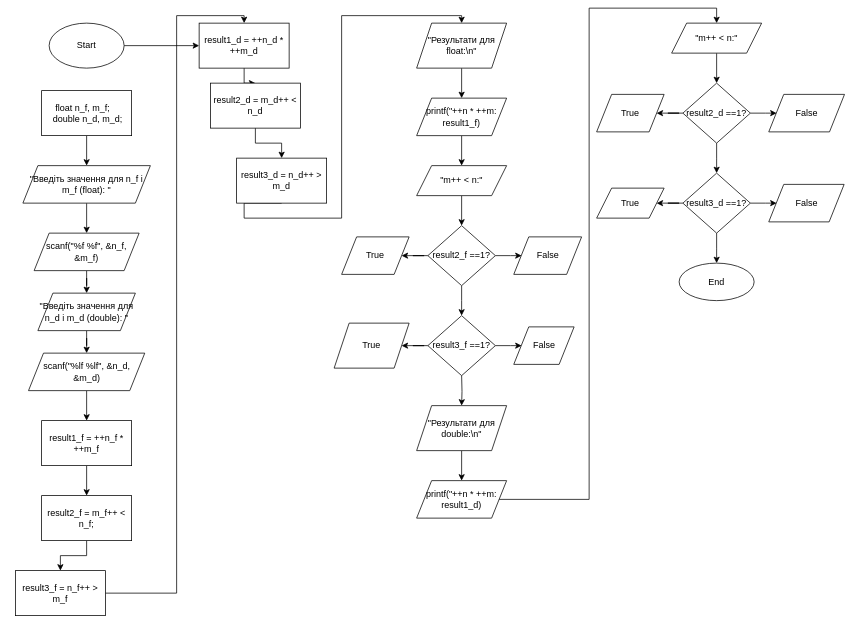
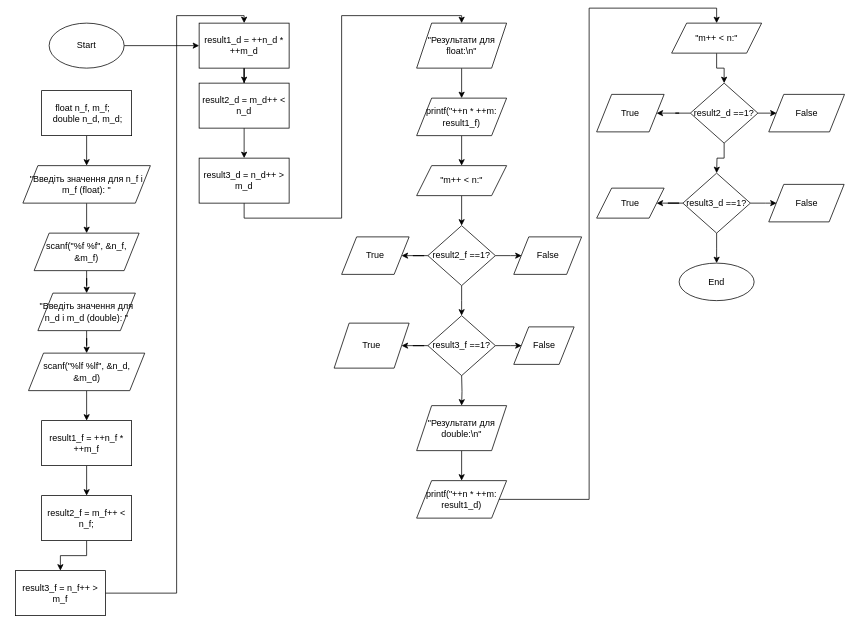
- <mxCell id="23" value="result2_d = m_d++ &amp;lt; n_d" style="rounded=0;whiteSpace=wrap;html=1;" parent="1" vertex="1"><mxGeometry x="280" y="110" width="120" height="60" as="geometry" /></mxCell>
+ <mxCell id="23" value="result2_d = m_d++ &amp;lt; n_d" style="rounded=0;whiteSpace=wrap;html=1;" parent="1" vertex="1"><mxGeometry x="265" y="110" width="120" height="60" as="geometry" /></mxCell>
- <mxCell id="53" value="result2_d ==1?" style="rhombus;whiteSpace=wrap;html=1;" parent="1" vertex="1"><mxGeometry x="910" y="110" width="90" height="80" as="geometry" /></mxCell>
+ <mxCell id="53" value="result2_d ==1?" style="rhombus;whiteSpace=wrap;html=1;" parent="1" vertex="1"><mxGeometry x="920" y="110" width="90" height="80" as="geometry" /></mxCell>
- <mxCell id="25" value="result3_d = n_d++ &amp;gt; m_d" style="whiteSpace=wrap;html=1;rounded=0;" parent="1" vertex="1"><mxGeometry x="315" y="210" width="120" height="60" as="geometry" /></mxCell>
+ <mxCell id="25" value="result3_d = n_d++ &amp;gt; m_d" style="whiteSpace=wrap;html=1;rounded=0;" parent="1" vertex="1"><mxGeometry x="265" y="210" width="120" height="60" as="geometry" /></mxCell>
